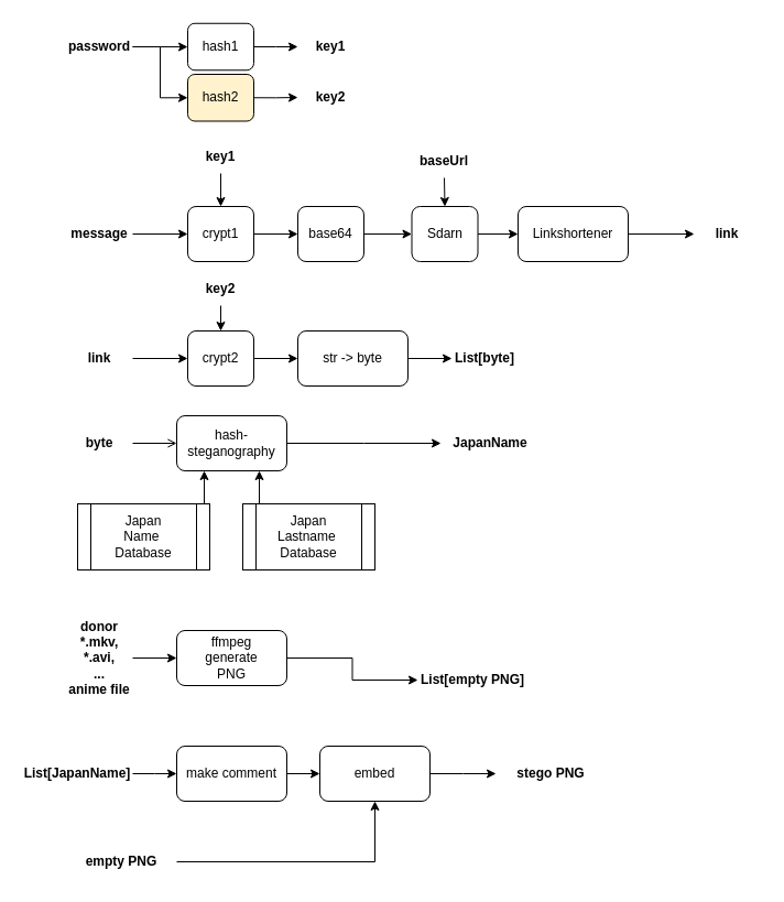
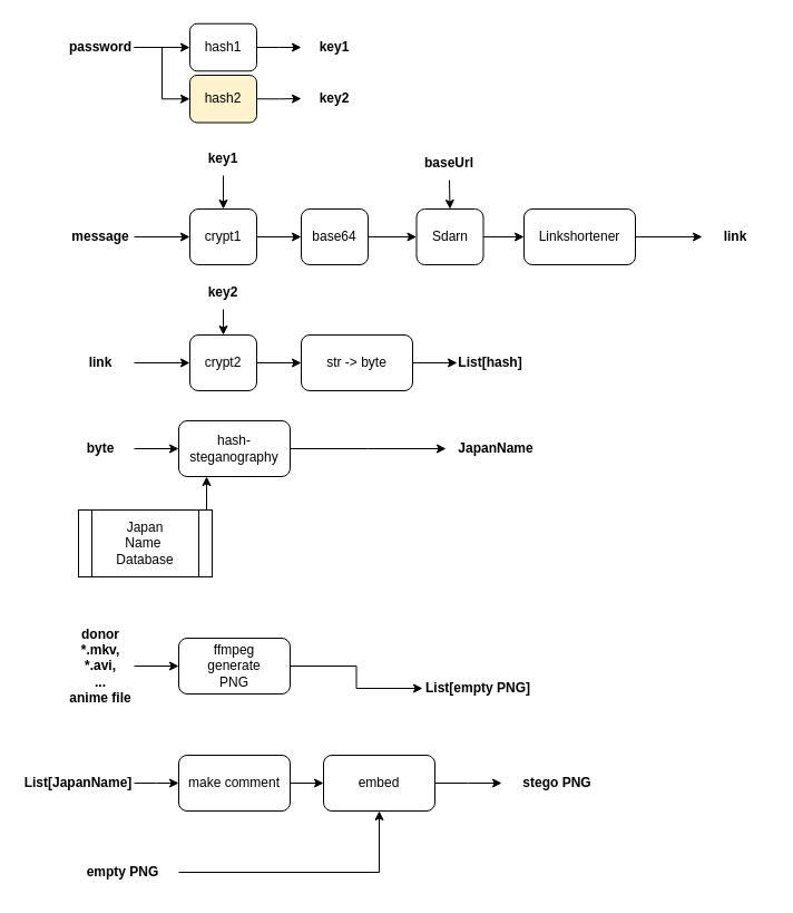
- <mxCell id="34" value="&lt;b&gt;List[byte]&lt;/b&gt;" style="text;html=1;strokeColor=none;fillColor=none;align=center;verticalAlign=middle;whiteSpace=wrap;rounded=0;" vertex="1" parent="1"><mxGeometry x="410" y="310" width="60" height="30" as="geometry" /></mxCell>
+ <mxCell id="34" value="&lt;b&gt;List[hash]&lt;/b&gt;" style="text;html=1;strokeColor=none;fillColor=none;align=center;verticalAlign=middle;whiteSpace=wrap;rounded=0;" vertex="1" parent="1"><mxGeometry x="410" y="310" width="60" height="30" as="geometry" /></mxCell>
- <mxCell id="35" style="edgeStyle=orthogonalEdgeStyle;rounded=0;orthogonalLoop=1;jettySize=auto;html=1;exitX=1;exitY=0.5;exitDx=0;exitDy=0;endArrow=open;" edge="1" parent="1" source="36" target="37"><mxGeometry relative="1" as="geometry" /></mxCell>
+ <mxCell id="35" style="edgeStyle=orthogonalEdgeStyle;rounded=0;orthogonalLoop=1;jettySize=auto;html=1;exitX=1;exitY=0.5;exitDx=0;exitDy=0;" edge="1" parent="1" source="36" target="37"><mxGeometry relative="1" as="geometry" /></mxCell>
- <mxCell id="56" style="edgeStyle=orthogonalEdgeStyle;rounded=0;orthogonalLoop=1;jettySize=auto;html=1;exitX=0.25;exitY=0;exitDx=0;exitDy=0;entryX=0.75;entryY=1;entryDx=0;entryDy=0;" edge="1" parent="1" source="57" target="37"><mxGeometry relative="1" as="geometry" /></mxCell>
- <mxCell id="57" value="Japan &lt;br&gt;Lastname&amp;nbsp;&lt;br&gt;Database" style="shape=process;whiteSpace=wrap;html=1;backgroundOutline=1;" vertex="1" parent="1"><mxGeometry x="220" y="457" width="120" height="60" as="geometry" /></mxCell>
